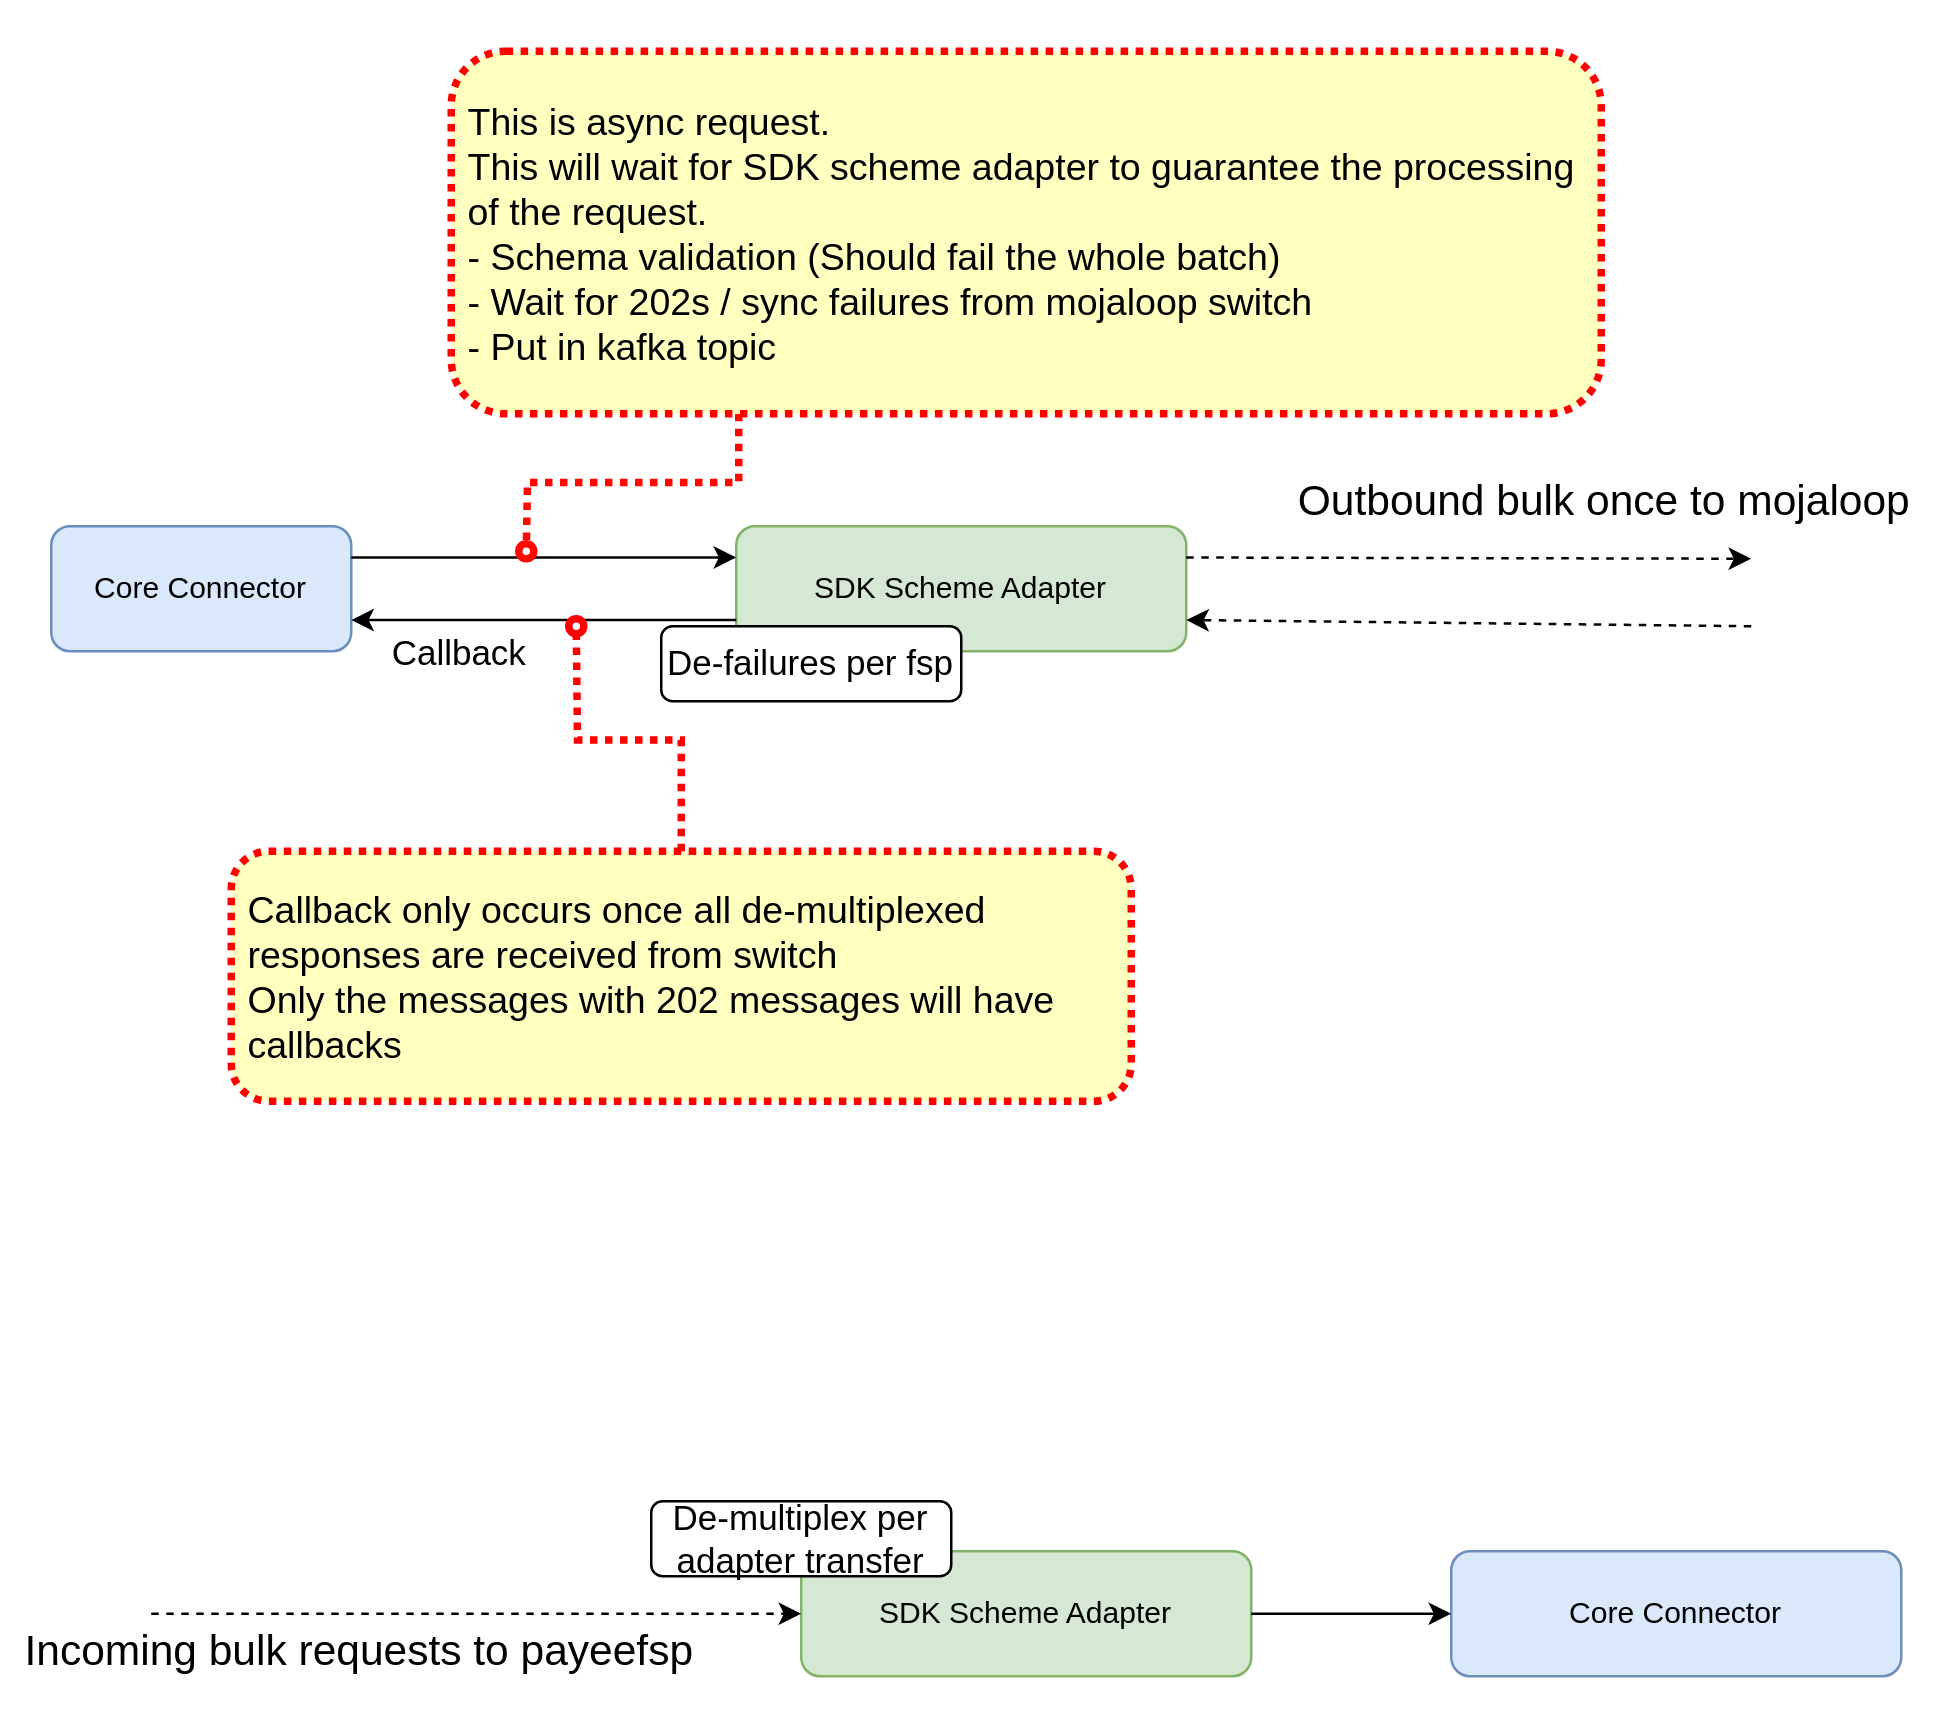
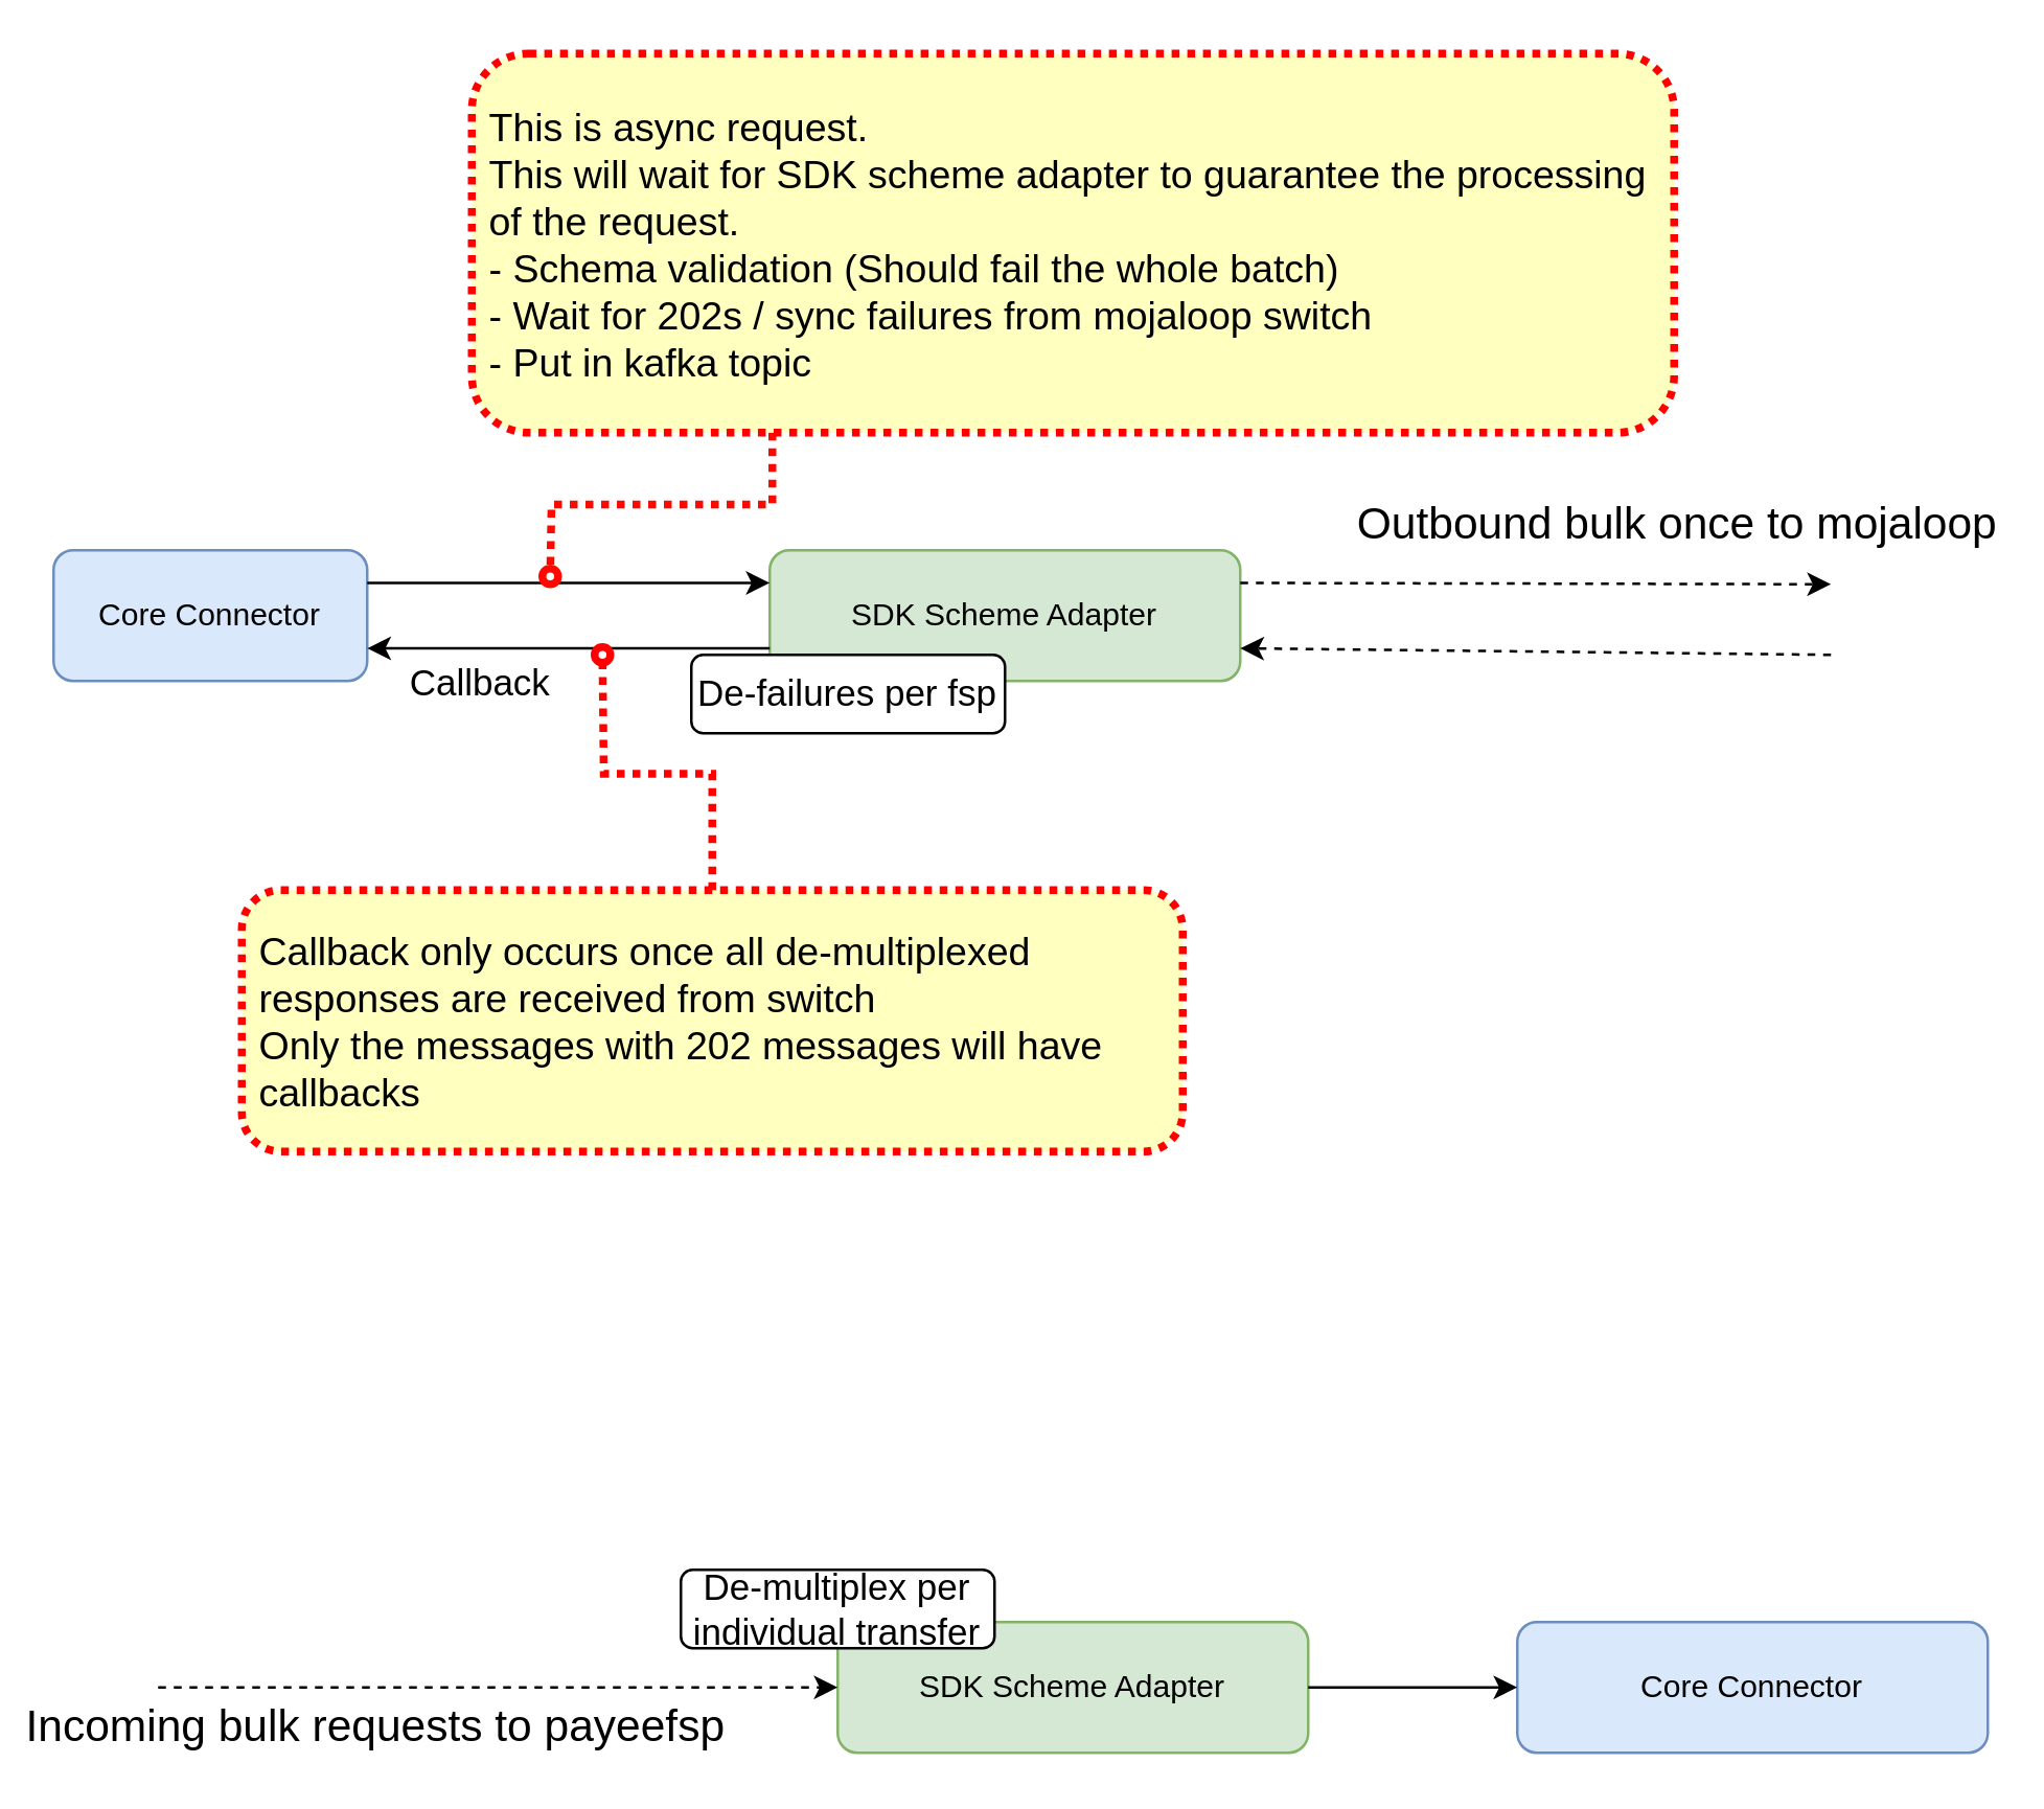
- <mxCell id="11" value="De-multiplex per adapter transfer" style="rounded=1;whiteSpace=wrap;html=1;fontSize=14;sketch=0;" parent="1" vertex="1"><mxGeometry x="260" y="600" width="120" height="30" as="geometry" /></mxCell>
+ <mxCell id="11" value="De-multiplex per individual transfer" style="rounded=1;whiteSpace=wrap;html=1;fontSize=14;sketch=0;" parent="1" vertex="1"><mxGeometry x="260" y="600" width="120" height="30" as="geometry" /></mxCell>
